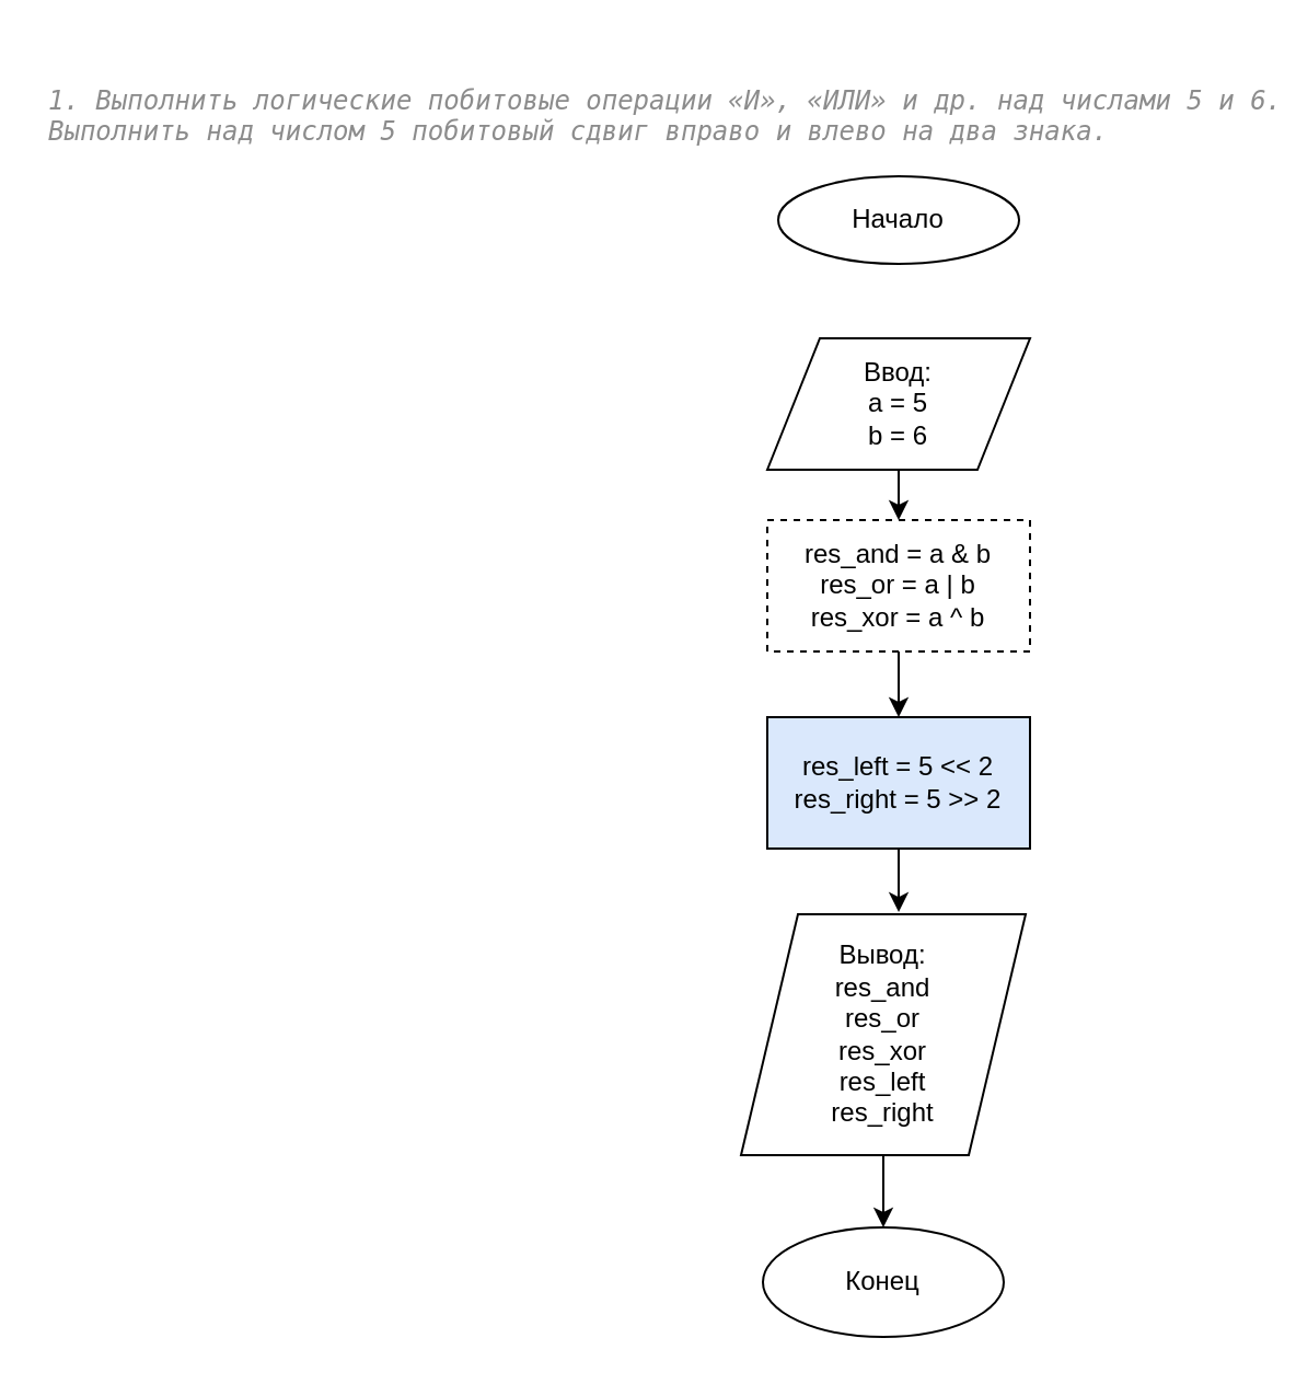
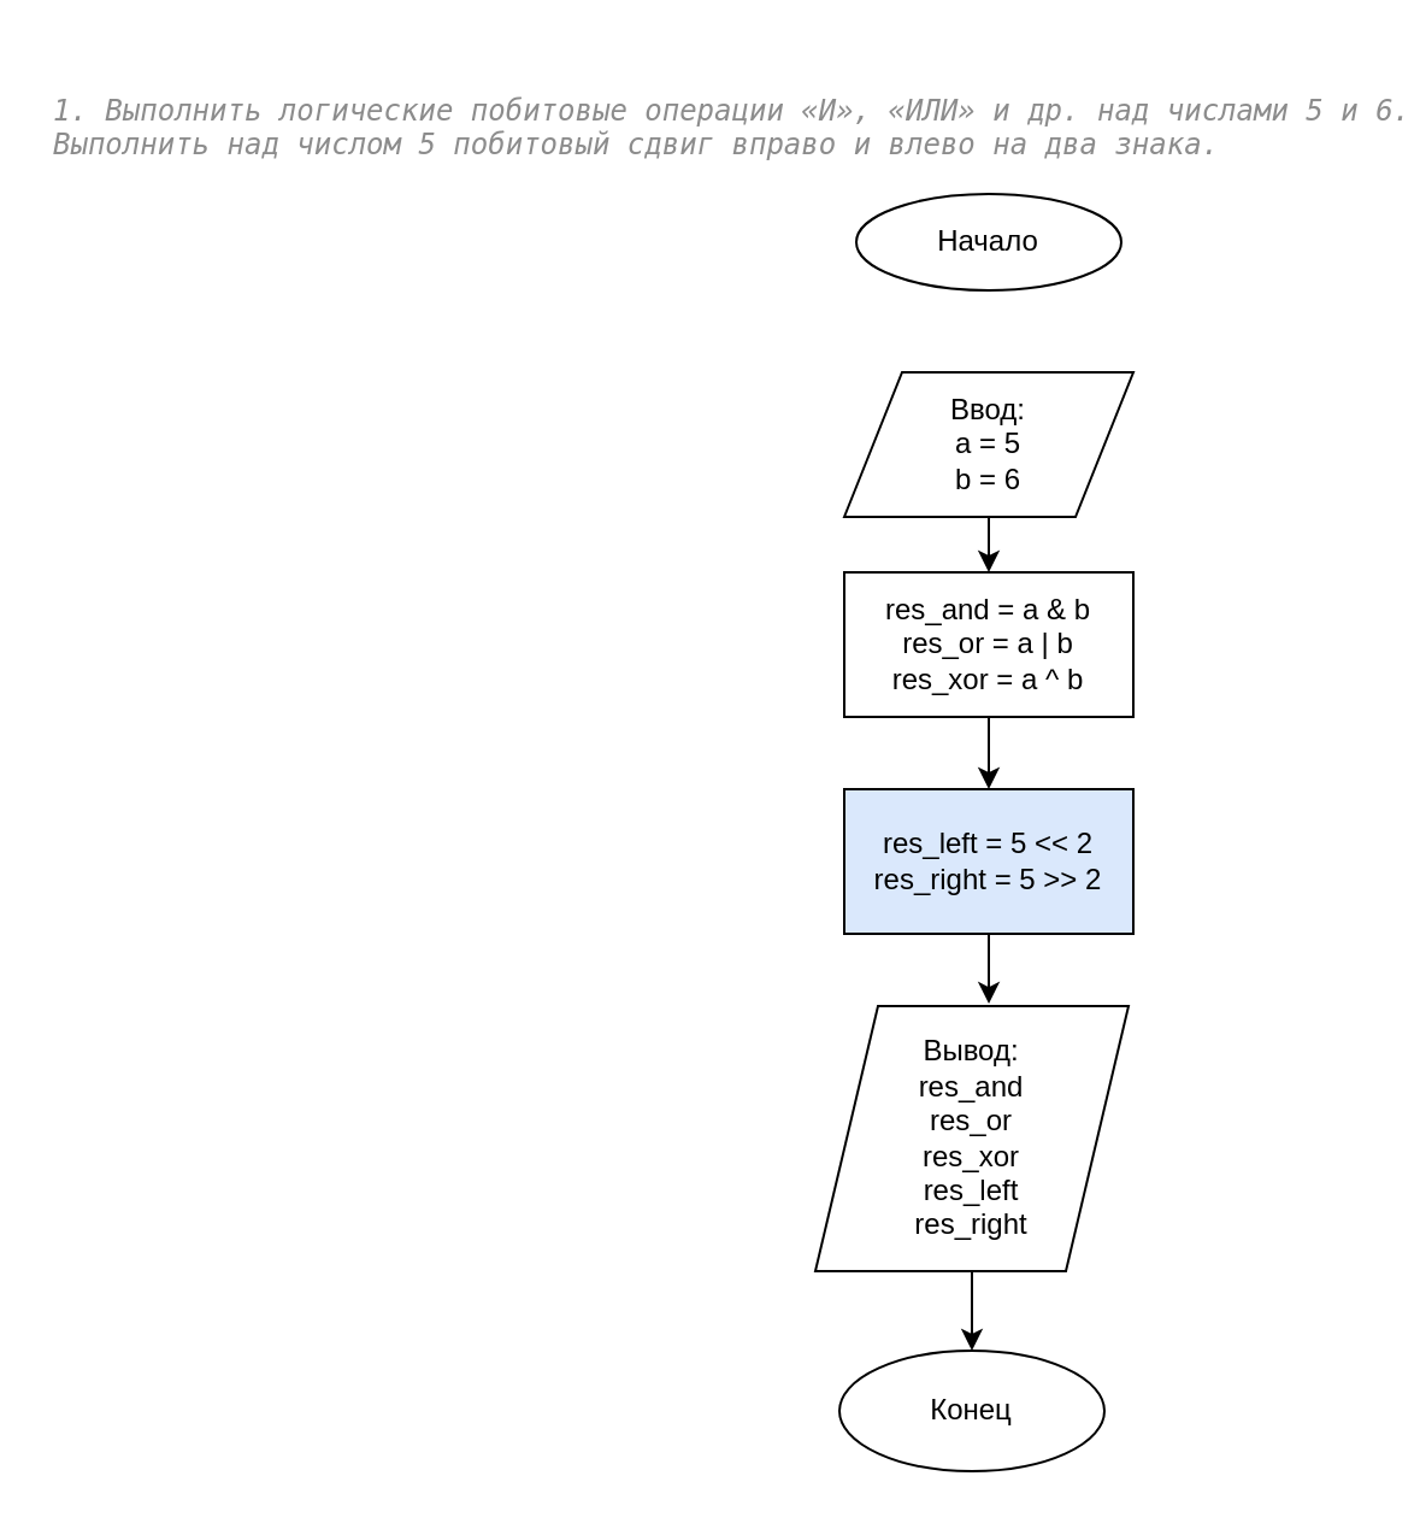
- <mxCell id="6" value="&lt;div&gt;res_and = a &amp;amp; b&lt;/div&gt;&lt;div&gt;res_or = a | b&lt;br&gt;res_xor = a ^ b&lt;br&gt;&lt;/div&gt;" style="rounded=0;whiteSpace=wrap;html=1;dashed=1;" vertex="1" parent="1"><mxGeometry x="350" y="237" width="120" height="60" as="geometry" /></mxCell>
+ <mxCell id="6" value="&lt;div&gt;res_and = a &amp;amp; b&lt;/div&gt;&lt;div&gt;res_or = a | b&lt;br&gt;res_xor = a ^ b&lt;br&gt;&lt;/div&gt;" style="rounded=0;whiteSpace=wrap;html=1;" vertex="1" parent="1"><mxGeometry x="350" y="237" width="120" height="60" as="geometry" /></mxCell>
